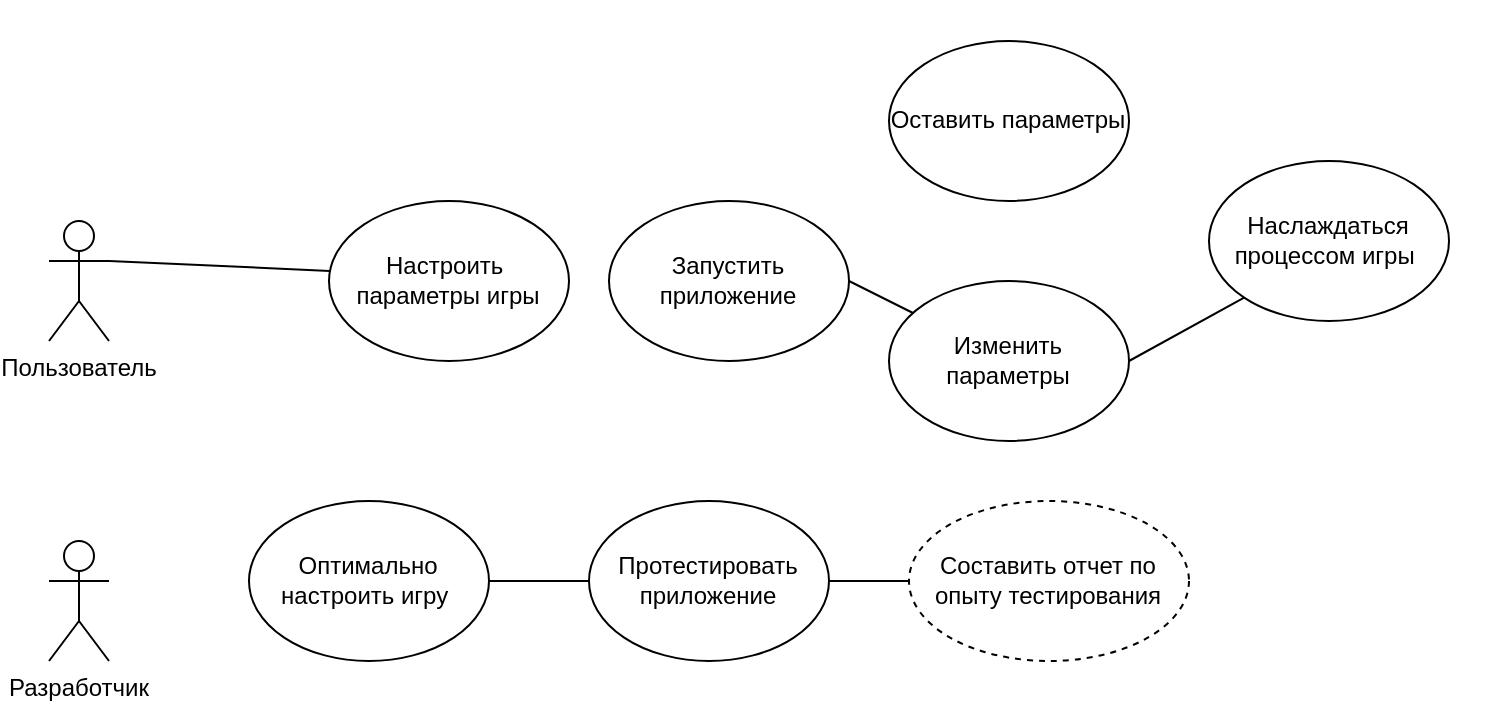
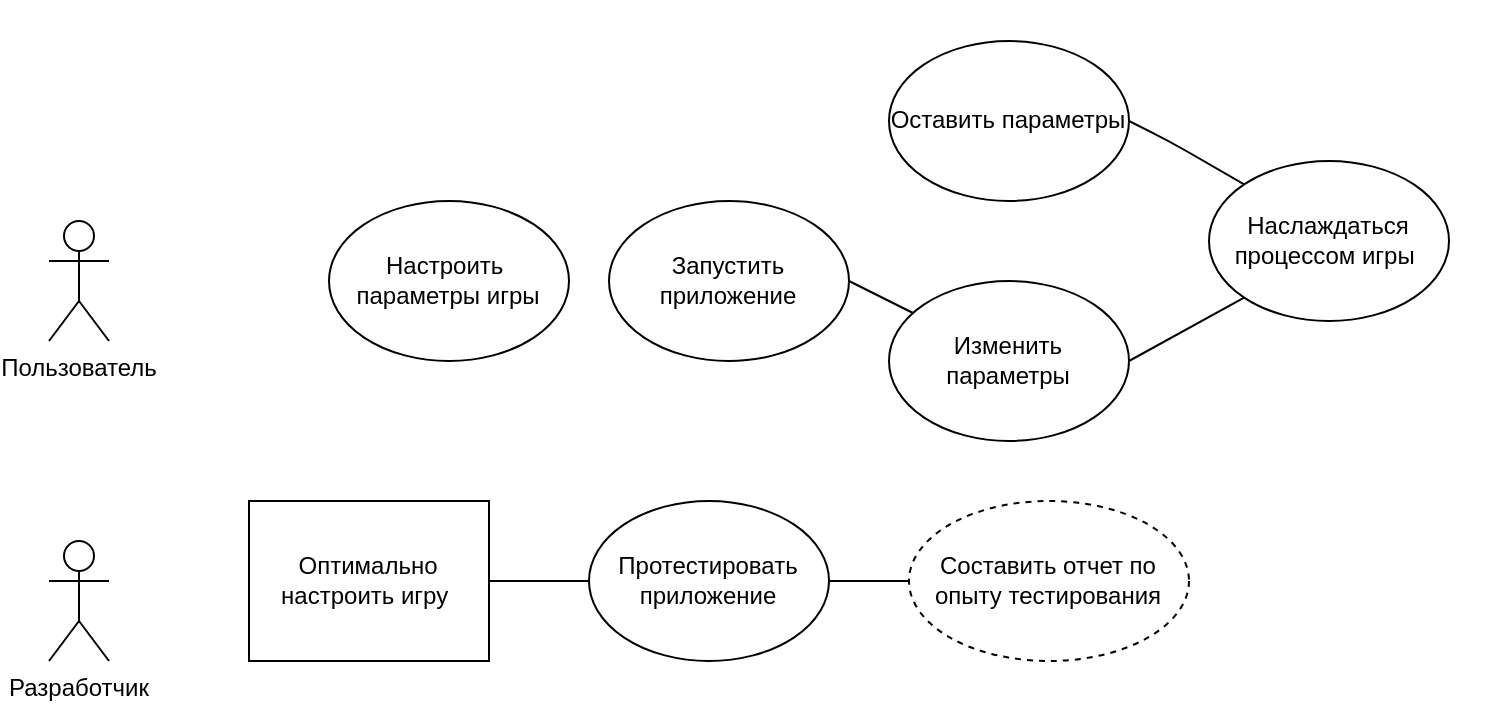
+ <mxCell id="14" value="" style="endArrow=none;html=1;entryX=1;entryY=0.5;entryDx=0;entryDy=0;startArrow=none;exitX=0;exitY=0;exitDx=0;exitDy=0;" edge="1" parent="1" source="4" target="11"><mxGeometry width="50" height="50" relative="1" as="geometry"><mxPoint x="413.083" y="126.63" as="sourcePoint" /><mxPoint x="460" y="80" as="targetPoint" /><Array as="points"><mxPoint x="580" y="70" /></Array></mxGeometry></mxCell>
- <mxCell id="3" value="" style="endArrow=none;html=1;entryX=0.003;entryY=0.437;entryDx=0;entryDy=0;exitX=1;exitY=0.333;exitDx=0;exitDy=0;exitPerimeter=0;entryPerimeter=0;" edge="1" parent="1" source="2" target="9"><mxGeometry width="50" height="50" relative="1" as="geometry"><mxPoint x="360" y="390" as="sourcePoint" /><mxPoint x="410" y="340" as="targetPoint" /><Array as="points" /></mxGeometry></mxCell>
- <mxCell id="6" value="Оптимально настроить игру&amp;nbsp;" style="ellipse;whiteSpace=wrap;html=1;" vertex="1" parent="1"><mxGeometry x="120" y="250" width="120" height="80" as="geometry" /></mxCell>
+ <mxCell id="6" value="Оптимально настроить игру&amp;nbsp;" style="whiteSpace=wrap;html=1;rounded=0;" vertex="1" parent="1"><mxGeometry x="120" y="250" width="120" height="80" as="geometry" /></mxCell>
